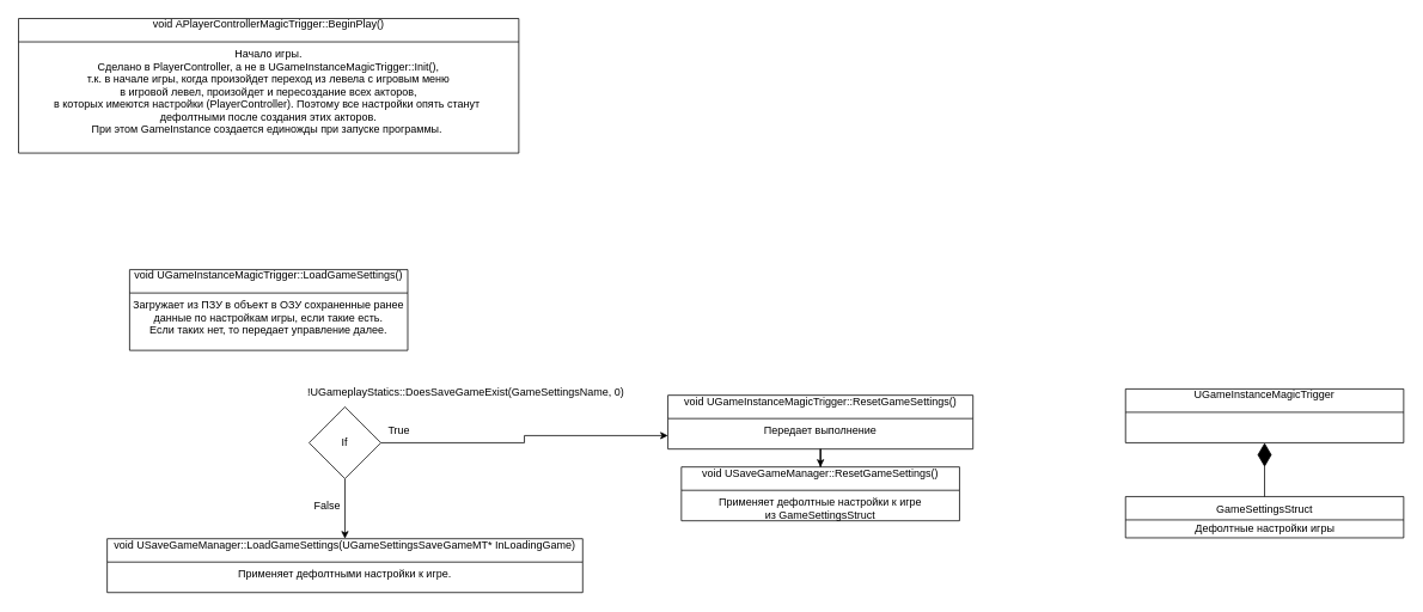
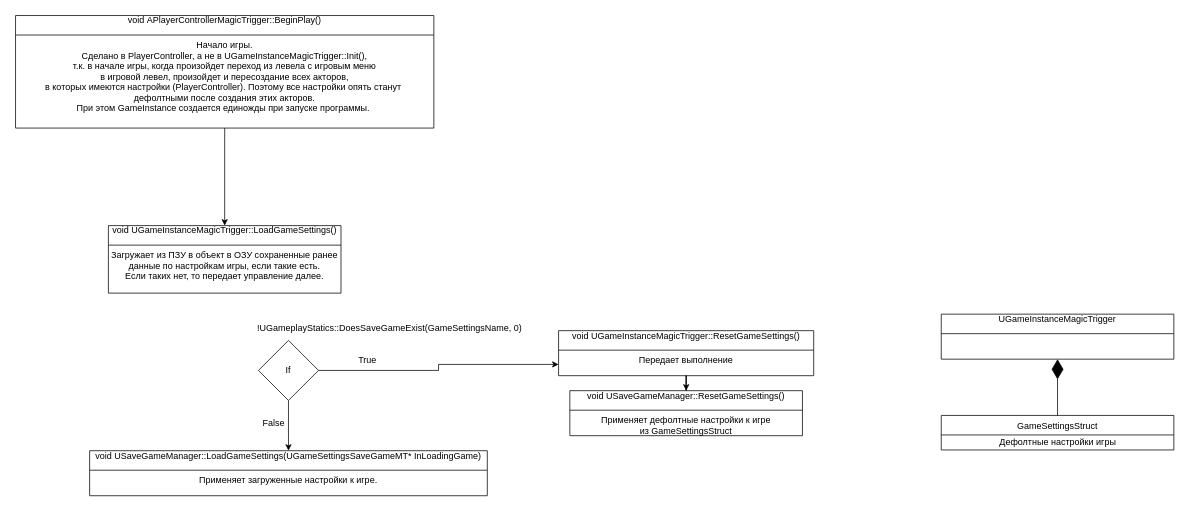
+ <mxCell id="2" value="" style="edgeStyle=orthogonalEdgeStyle;rounded=0;orthogonalLoop=1;jettySize=auto;html=1;" parent="1" source="3" target="5" edge="1"><mxGeometry relative="1" as="geometry" /></mxCell>
- <mxCell id="20" value="UGameInstanceMagicTrigger&#10;" style="swimlane;fontStyle=0;childLayout=stackLayout;horizontal=1;startSize=26;fillColor=none;horizontalStack=0;resizeParent=1;resizeParentMax=0;resizeLast=0;collapsible=0;marginBottom=0;html=0;autosize=0;" vertex="1" parent="1"><mxGeometry x="1253.97" y="433" width="310" height="60" as="geometry"><mxRectangle x="90" y="150" width="420" height="26" as="alternateBounds" /></mxGeometry></mxCell>
+ <mxCell id="20" value="UGameInstanceMagicTrigger&#10;" style="swimlane;fontStyle=0;childLayout=stackLayout;horizontal=1;startSize=26;fillColor=none;horizontalStack=0;resizeParent=1;resizeParentMax=0;resizeLast=0;collapsible=0;marginBottom=0;html=0;autosize=0;" vertex="1" parent="1"><mxGeometry x="1253.97" y="418" width="310" height="60" as="geometry"><mxRectangle x="90" y="150" width="420" height="26" as="alternateBounds" /></mxGeometry></mxCell>
- <mxCell id="13" value="True" style="text;html=1;align=center;verticalAlign=middle;resizable=0;points=[];autosize=1;strokeColor=none;" vertex="1" parent="1"><mxGeometry x="423.97" y="470" width="40" height="20" as="geometry" /></mxCell>
+ <mxCell id="13" value="True" style="text;html=1;align=center;verticalAlign=middle;resizable=0;points=[];autosize=1;strokeColor=none;" vertex="1" parent="1"><mxGeometry x="468.97" y="470" width="40" height="20" as="geometry" /></mxCell>
- <mxCell id="8" value="Применяет дефолтными настройки к игре." style="text;strokeColor=none;fillColor=none;align=center;verticalAlign=top;spacingLeft=4;spacingRight=4;overflow=hidden;rotatable=0;points=[[0,0.5],[1,0.5]];portConstraint=eastwest;collapsible=0;" parent="7" vertex="1"><mxGeometry y="26" width="530" height="34" as="geometry" /></mxCell>
+ <mxCell id="8" value="Применяет загруженные настройки к игре." style="text;strokeColor=none;fillColor=none;align=center;verticalAlign=top;spacingLeft=4;spacingRight=4;overflow=hidden;rotatable=0;points=[[0,0.5],[1,0.5]];portConstraint=eastwest;collapsible=0;" parent="7" vertex="1"><mxGeometry y="26" width="530" height="34" as="geometry" /></mxCell>
